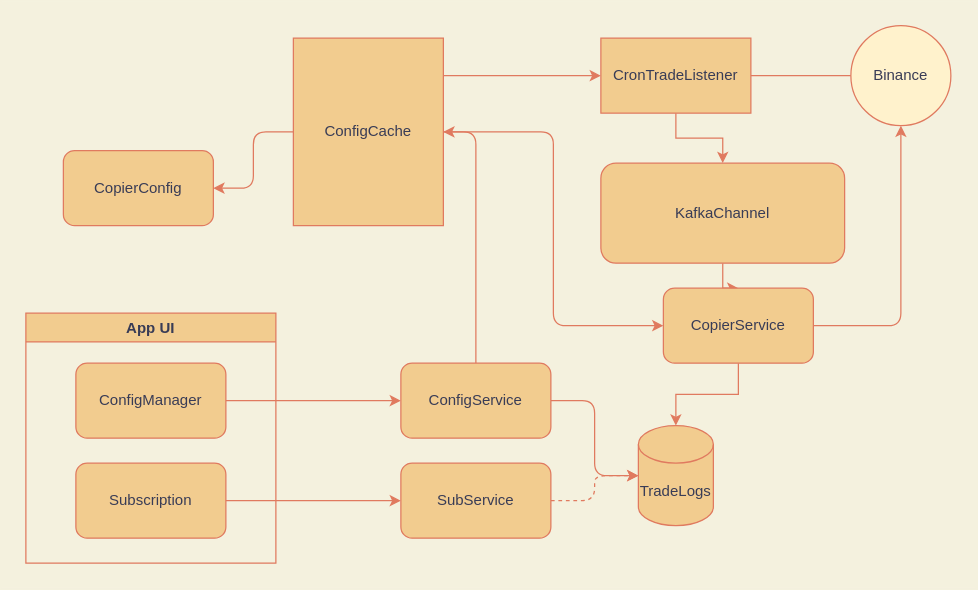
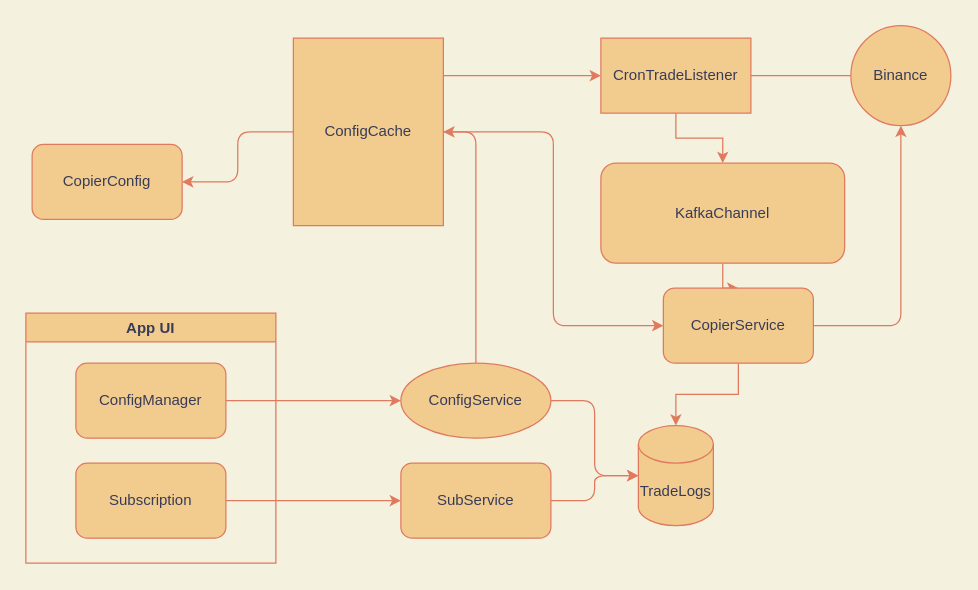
- <mxCell id="20" value="Binance" style="ellipse;whiteSpace=wrap;html=1;aspect=fixed;fillColor=#fff2cc;strokeColor=#E07A5F;fontColor=#393C56;" vertex="1" parent="1"><mxGeometry x="680" y="20" width="80" height="80" as="geometry" /></mxCell>
+ <mxCell id="20" value="Binance" style="ellipse;whiteSpace=wrap;html=1;aspect=fixed;fillColor=#F2CC8F;strokeColor=#E07A5F;fontColor=#393C56;" vertex="1" parent="1"><mxGeometry x="680" y="20" width="80" height="80" as="geometry" /></mxCell>
- <mxCell id="2" value="CopierConfig" style="rounded=1;whiteSpace=wrap;html=1;fillColor=#F2CC8F;strokeColor=#E07A5F;fontColor=#393C56;" vertex="1" parent="1"><mxGeometry x="50" y="120" width="120" height="60" as="geometry" /></mxCell>
+ <mxCell id="2" value="CopierConfig" style="rounded=1;whiteSpace=wrap;html=1;fillColor=#F2CC8F;strokeColor=#E07A5F;fontColor=#393C56;" vertex="1" parent="1"><mxGeometry x="25" y="115" width="120" height="60" as="geometry" /></mxCell>
- <mxCell id="13" value="ConfigService" style="rounded=1;whiteSpace=wrap;html=1;fillColor=#F2CC8F;strokeColor=#E07A5F;fontColor=#393C56;" vertex="1" parent="1"><mxGeometry x="320" y="290" width="120" height="60" as="geometry" /></mxCell>
+ <mxCell id="13" value="ConfigService" style="ellipse;whiteSpace=wrap;html=1;fillColor=#F2CC8F;strokeColor=#E07A5F;fontColor=#393C56;" vertex="1" parent="1"><mxGeometry x="320" y="290" width="120" height="60" as="geometry" /></mxCell>
- <mxCell id="14" style="edgeStyle=orthogonalEdgeStyle;rounded=1;orthogonalLoop=1;jettySize=auto;html=1;entryX=0;entryY=0.5;entryDx=0;entryDy=0;entryPerimeter=0;labelBackgroundColor=#F4F1DE;strokeColor=#E07A5F;fontColor=#393C56;dashed=1;" edge="1" parent="1" source="15" target="26"><mxGeometry relative="1" as="geometry" /></mxCell>
+ <mxCell id="14" style="edgeStyle=orthogonalEdgeStyle;rounded=1;orthogonalLoop=1;jettySize=auto;html=1;entryX=0;entryY=0.5;entryDx=0;entryDy=0;entryPerimeter=0;labelBackgroundColor=#F4F1DE;strokeColor=#E07A5F;fontColor=#393C56;" edge="1" parent="1" source="15" target="26"><mxGeometry relative="1" as="geometry" /></mxCell>
